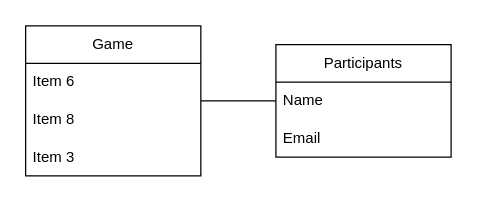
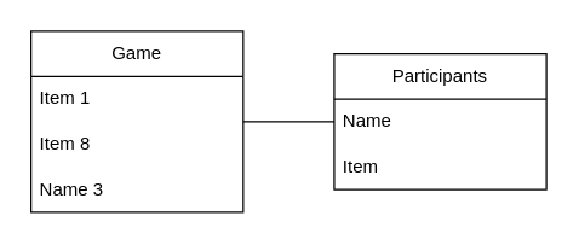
- <mxCell id="4" value="Item 6" style="text;strokeColor=none;fillColor=none;align=left;verticalAlign=middle;spacingLeft=4;spacingRight=4;overflow=hidden;points=[[0,0.5],[1,0.5]];portConstraint=eastwest;rotatable=0;whiteSpace=wrap;html=1;" vertex="1" parent="3"><mxGeometry y="30" width="140" height="30" as="geometry" /></mxCell>
+ <mxCell id="4" value="Item 1" style="text;strokeColor=none;fillColor=none;align=left;verticalAlign=middle;spacingLeft=4;spacingRight=4;overflow=hidden;points=[[0,0.5],[1,0.5]];portConstraint=eastwest;rotatable=0;whiteSpace=wrap;html=1;" vertex="1" parent="3"><mxGeometry y="30" width="140" height="30" as="geometry" /></mxCell>
- <mxCell id="9" value="Email" style="text;strokeColor=none;fillColor=none;align=left;verticalAlign=middle;spacingLeft=4;spacingRight=4;overflow=hidden;points=[[0,0.5],[1,0.5]];portConstraint=eastwest;rotatable=0;whiteSpace=wrap;html=1;" vertex="1" parent="7"><mxGeometry y="60" width="140" height="30" as="geometry" /></mxCell>
+ <mxCell id="9" value="Item" style="text;strokeColor=none;fillColor=none;align=left;verticalAlign=middle;spacingLeft=4;spacingRight=4;overflow=hidden;points=[[0,0.5],[1,0.5]];portConstraint=eastwest;rotatable=0;whiteSpace=wrap;html=1;" vertex="1" parent="7"><mxGeometry y="60" width="140" height="30" as="geometry" /></mxCell>
- <mxCell id="6" value="Item 3" style="text;strokeColor=none;fillColor=none;align=left;verticalAlign=middle;spacingLeft=4;spacingRight=4;overflow=hidden;points=[[0,0.5],[1,0.5]];portConstraint=eastwest;rotatable=0;whiteSpace=wrap;html=1;" vertex="1" parent="3"><mxGeometry y="90" width="140" height="30" as="geometry" /></mxCell>
+ <mxCell id="6" value="Name 3" style="text;strokeColor=none;fillColor=none;align=left;verticalAlign=middle;spacingLeft=4;spacingRight=4;overflow=hidden;points=[[0,0.5],[1,0.5]];portConstraint=eastwest;rotatable=0;whiteSpace=wrap;html=1;" vertex="1" parent="3"><mxGeometry y="90" width="140" height="30" as="geometry" /></mxCell>
